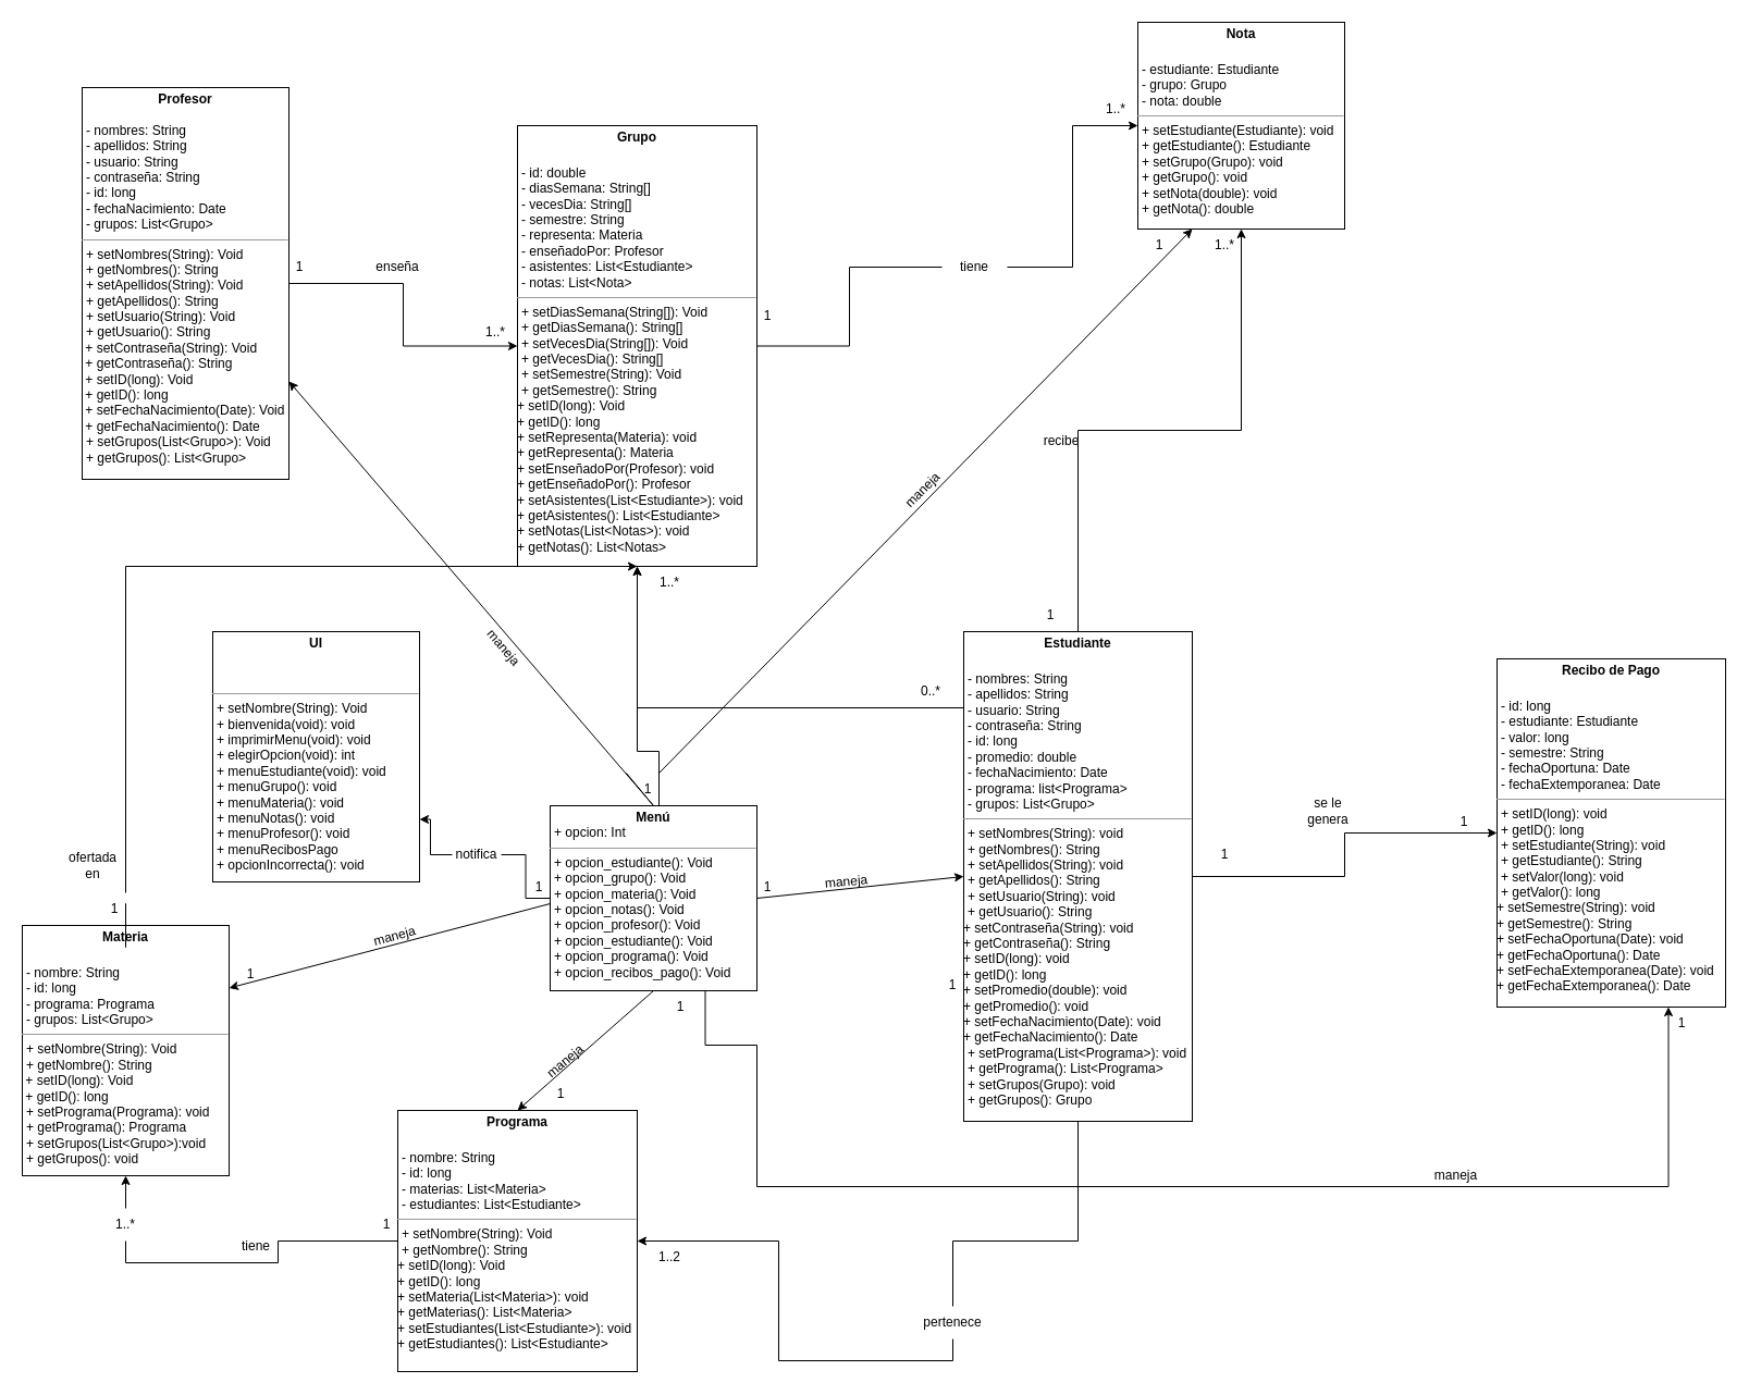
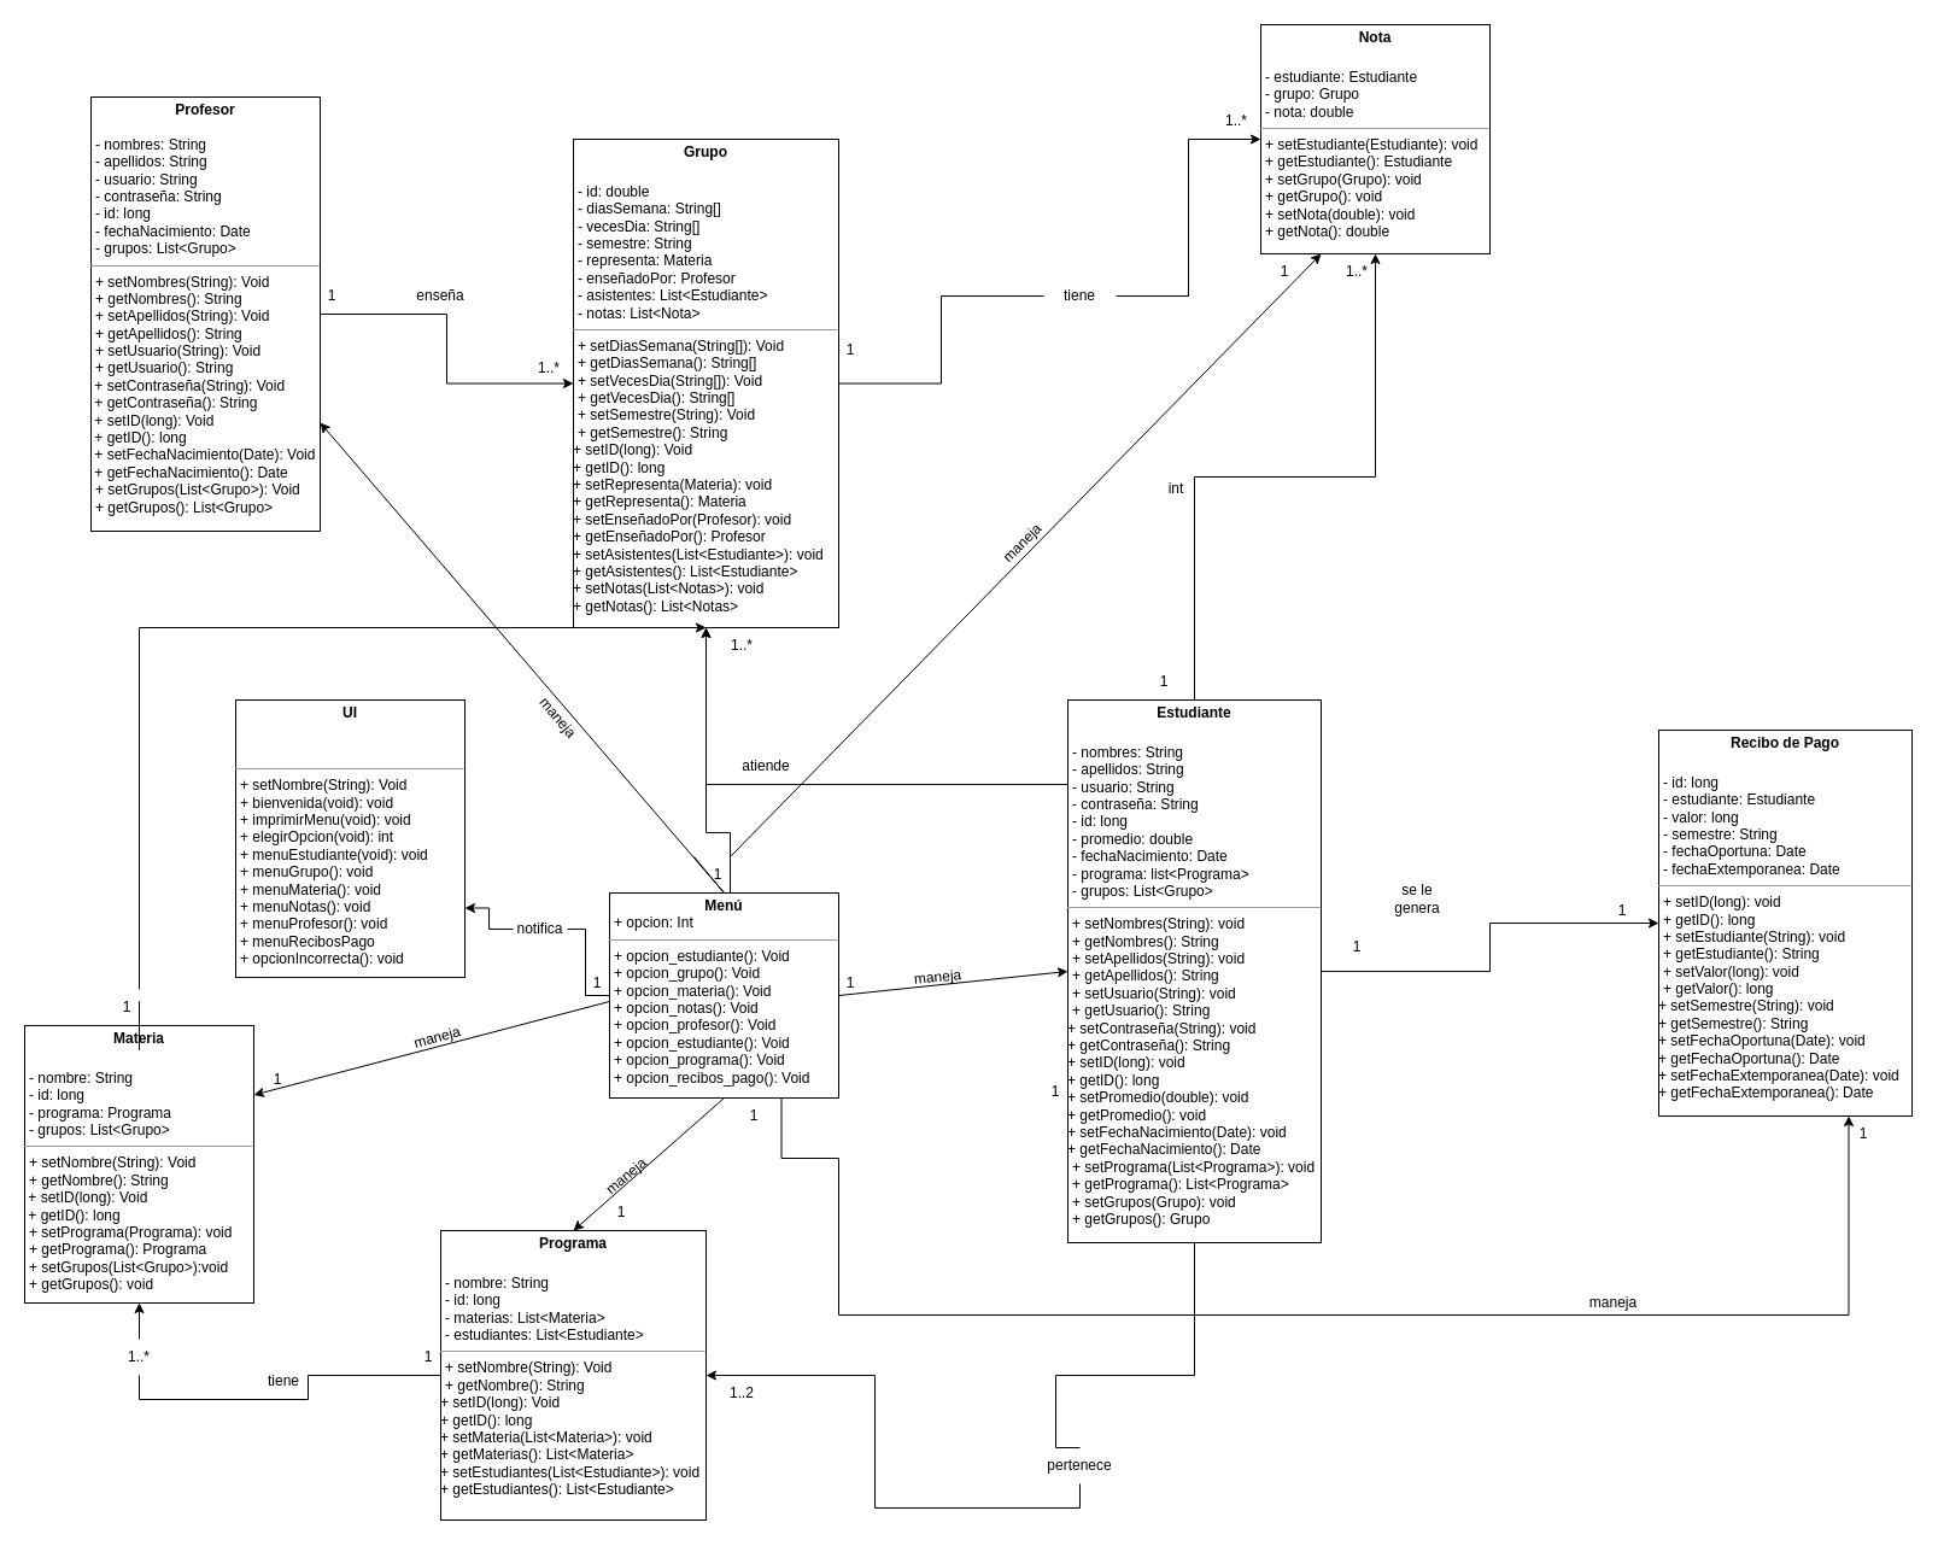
- <mxCell id="27" value="recibe" style="text;html=1;strokeColor=none;fillColor=none;align=center;verticalAlign=middle;whiteSpace=wrap;rounded=0;" parent="1" vertex="1"><mxGeometry x="945" y="390" width="60" height="30" as="geometry" /></mxCell>
+ <mxCell id="27" value="int" style="text;html=1;strokeColor=none;fillColor=none;align=center;verticalAlign=middle;whiteSpace=wrap;rounded=0;" parent="1" vertex="1"><mxGeometry x="945" y="390" width="60" height="30" as="geometry" /></mxCell>
+ <mxCell id="25" value="atiende" style="text;html=1;strokeColor=none;fillColor=none;align=center;verticalAlign=middle;whiteSpace=wrap;rounded=0;" parent="1" vertex="1"><mxGeometry x="605" y="620" width="60" height="30" as="geometry" /></mxCell>
- <mxCell id="24" value="0..*" style="text;html=1;strokeColor=none;fillColor=none;align=center;verticalAlign=middle;whiteSpace=wrap;rounded=0;" parent="1" vertex="1"><mxGeometry x="825" y="620" width="60" height="30" as="geometry" /></mxCell>
- <mxCell id="30" value="se le genera" style="text;html=1;strokeColor=none;fillColor=none;align=center;verticalAlign=middle;whiteSpace=wrap;rounded=0;" parent="1" vertex="1"><mxGeometry x="1190" y="730" width="60" height="30" as="geometry" /></mxCell>
+ <mxCell id="30" value="se le genera" style="text;html=1;strokeColor=none;fillColor=none;align=center;verticalAlign=middle;whiteSpace=wrap;rounded=0;" parent="1" vertex="1"><mxGeometry x="1145" y="730" width="60" height="30" as="geometry" /></mxCell>
- <mxCell id="48" value="notifica" style="text;html=1;strokeColor=none;fillColor=none;align=center;verticalAlign=middle;whiteSpace=wrap;rounded=0;" vertex="1" parent="1"><mxGeometry x="415" y="770" width="45" height="30" as="geometry" /></mxCell>
+ <mxCell id="48" value="notifica" style="text;html=1;strokeColor=none;fillColor=none;align=center;verticalAlign=middle;whiteSpace=wrap;rounded=0;" vertex="1" parent="1"><mxGeometry x="425" y="755" width="45" height="30" as="geometry" /></mxCell>
- <mxCell id="20" value="ofertada en" style="text;html=1;strokeColor=none;fillColor=none;align=center;verticalAlign=middle;whiteSpace=wrap;rounded=0;" parent="1" vertex="1"><mxGeometry x="55" y="780" width="60" height="30" as="geometry" /></mxCell>
- <mxCell id="34" value="pertenece" style="text;html=1;strokeColor=none;fillColor=none;align=center;verticalAlign=middle;whiteSpace=wrap;rounded=0;" parent="1" vertex="1"><mxGeometry x="845" y="1200" width="60" height="30" as="geometry" /></mxCell>
+ <mxCell id="34" value="pertenece" style="text;html=1;strokeColor=none;fillColor=none;align=center;verticalAlign=middle;whiteSpace=wrap;rounded=0;" parent="1" vertex="1"><mxGeometry x="865" y="1200" width="60" height="30" as="geometry" /></mxCell>
